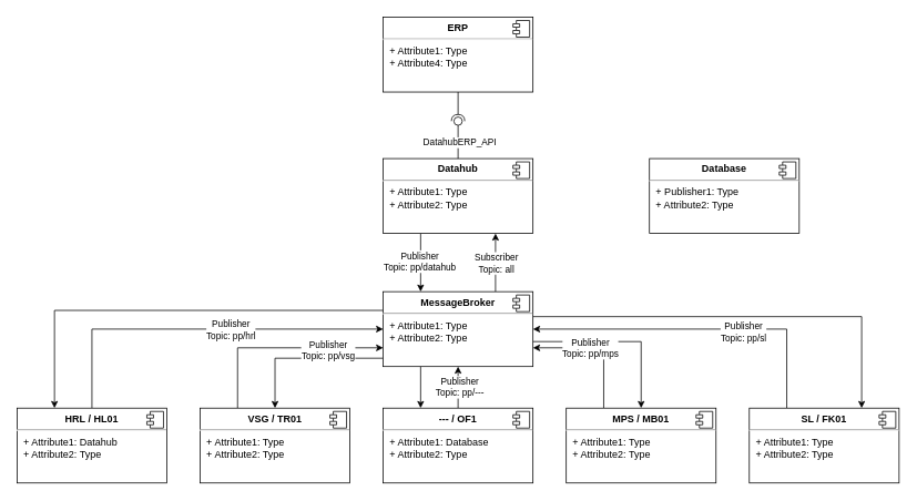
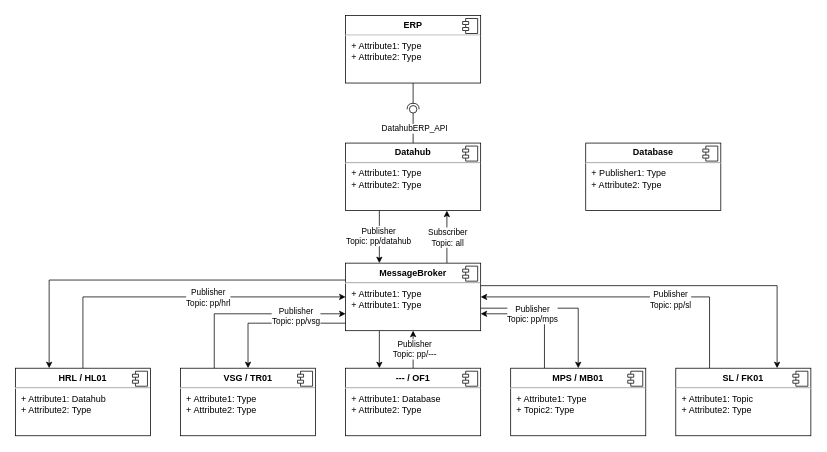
- <mxCell id="2" value="&lt;p style=&quot;margin: 0px ; margin-top: 6px ; text-align: center&quot;&gt;&lt;b&gt;ERP&lt;/b&gt;&lt;/p&gt;&lt;hr&gt;&lt;p style=&quot;margin: 0px ; margin-left: 8px&quot;&gt;+ Attribute1: Type&lt;br&gt;+ Attribute4: Type&lt;/p&gt;" style="align=left;overflow=fill;html=1;dropTarget=0;" parent="1" vertex="1"><mxGeometry x="460" y="20" width="180" height="90" as="geometry" /></mxCell>
+ <mxCell id="2" value="&lt;p style=&quot;margin: 0px ; margin-top: 6px ; text-align: center&quot;&gt;&lt;b&gt;ERP&lt;/b&gt;&lt;/p&gt;&lt;hr&gt;&lt;p style=&quot;margin: 0px ; margin-left: 8px&quot;&gt;+ Attribute1: Type&lt;br&gt;+ Attribute2: Type&lt;/p&gt;" style="align=left;overflow=fill;html=1;dropTarget=0;" parent="1" vertex="1"><mxGeometry x="460" y="20" width="180" height="90" as="geometry" /></mxCell>
- <mxCell id="15" value="&lt;p style=&quot;margin: 0px ; margin-top: 6px ; text-align: center&quot;&gt;&lt;b&gt;MessageBroker&lt;/b&gt;&lt;/p&gt;&lt;hr&gt;&lt;p style=&quot;margin: 0px ; margin-left: 8px&quot;&gt;+ Attribute1: Type&lt;br&gt;+ Attribute2: Type&lt;/p&gt;" style="align=left;overflow=fill;html=1;dropTarget=0;" parent="1" vertex="1"><mxGeometry x="460" y="350" width="180" height="90" as="geometry" /></mxCell>
+ <mxCell id="15" value="&lt;p style=&quot;margin: 0px ; margin-top: 6px ; text-align: center&quot;&gt;&lt;b&gt;MessageBroker&lt;/b&gt;&lt;/p&gt;&lt;hr&gt;&lt;p style=&quot;margin: 0px ; margin-left: 8px&quot;&gt;+ Attribute1: Type&lt;br&gt;+ Attribute1: Type&lt;/p&gt;" style="align=left;overflow=fill;html=1;dropTarget=0;" parent="1" vertex="1"><mxGeometry x="460" y="350" width="180" height="90" as="geometry" /></mxCell>
- <mxCell id="31" value="&lt;p style=&quot;margin: 0px ; margin-top: 6px ; text-align: center&quot;&gt;&lt;b&gt;MPS / MB01&lt;/b&gt;&lt;/p&gt;&lt;hr&gt;&lt;p style=&quot;margin: 0px ; margin-left: 8px&quot;&gt;+ Attribute1: Type&lt;br&gt;+ Attribute2: Type&lt;/p&gt;" style="align=left;overflow=fill;html=1;dropTarget=0;" parent="1" vertex="1"><mxGeometry x="680" y="490" width="180" height="90" as="geometry" /></mxCell>
+ <mxCell id="31" value="&lt;p style=&quot;margin: 0px ; margin-top: 6px ; text-align: center&quot;&gt;&lt;b&gt;MPS / MB01&lt;/b&gt;&lt;/p&gt;&lt;hr&gt;&lt;p style=&quot;margin: 0px ; margin-left: 8px&quot;&gt;+ Attribute1: Type&lt;br&gt;+ Topic2: Type&lt;/p&gt;" style="align=left;overflow=fill;html=1;dropTarget=0;" parent="1" vertex="1"><mxGeometry x="680" y="490" width="180" height="90" as="geometry" /></mxCell>
- <mxCell id="35" value="&lt;p style=&quot;margin: 0px ; margin-top: 6px ; text-align: center&quot;&gt;&lt;b&gt;SL / FK01&lt;/b&gt;&lt;/p&gt;&lt;hr&gt;&lt;p style=&quot;margin: 0px ; margin-left: 8px&quot;&gt;+ Attribute1: Type&lt;br&gt;+ Attribute2: Type&lt;/p&gt;" style="align=left;overflow=fill;html=1;dropTarget=0;" parent="1" vertex="1"><mxGeometry x="900" y="490" width="180" height="90" as="geometry" /></mxCell>
+ <mxCell id="35" value="&lt;p style=&quot;margin: 0px ; margin-top: 6px ; text-align: center&quot;&gt;&lt;b&gt;SL / FK01&lt;/b&gt;&lt;/p&gt;&lt;hr&gt;&lt;p style=&quot;margin: 0px ; margin-left: 8px&quot;&gt;+ Attribute1: Topic&lt;br&gt;+ Attribute2: Type&lt;/p&gt;" style="align=left;overflow=fill;html=1;dropTarget=0;" parent="1" vertex="1"><mxGeometry x="900" y="490" width="180" height="90" as="geometry" /></mxCell>
